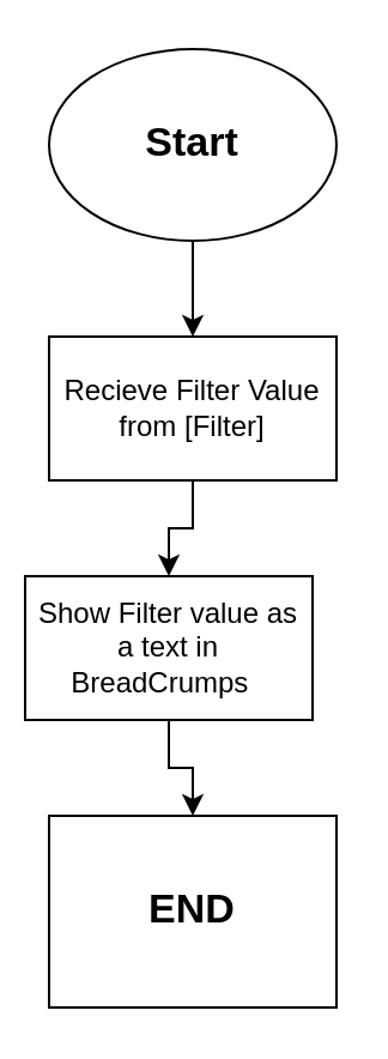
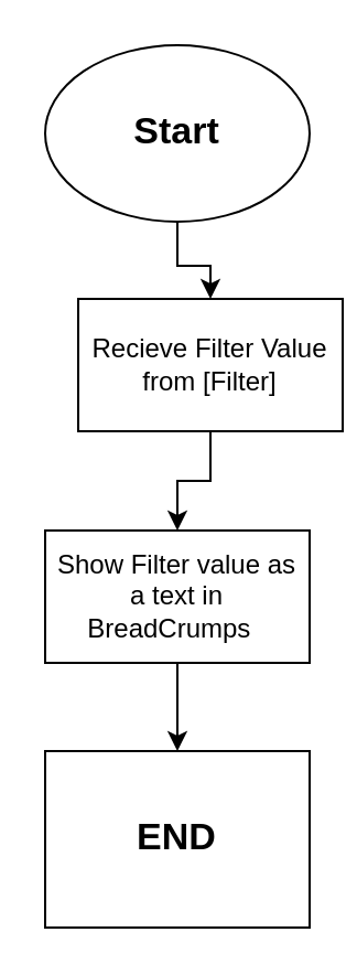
- <mxCell id="5" value="Recieve Filter Value from [Filter]" style="rounded=0;whiteSpace=wrap;html=1;" vertex="1" parent="1"><mxGeometry x="20" y="140" width="120" height="60" as="geometry" /></mxCell>
+ <mxCell id="5" value="Recieve Filter Value from [Filter]" style="rounded=0;whiteSpace=wrap;html=1;" vertex="1" parent="1"><mxGeometry x="35" y="135" width="120" height="60" as="geometry" /></mxCell>
- <mxCell id="7" value="Show Filter value as a text in BreadCrumps&amp;nbsp;&amp;nbsp;" style="rounded=0;whiteSpace=wrap;html=1;" vertex="1" parent="1"><mxGeometry x="10" y="240" width="120" height="60" as="geometry" /></mxCell>
+ <mxCell id="7" value="Show Filter value as a text in BreadCrumps&amp;nbsp;&amp;nbsp;" style="rounded=0;whiteSpace=wrap;html=1;" vertex="1" parent="1"><mxGeometry x="20" y="240" width="120" height="60" as="geometry" /></mxCell>
